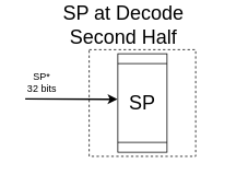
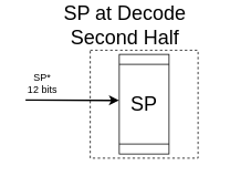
- <mxCell id="6" value="SP*&lt;br&gt;32 bits" style="text;html=1;align=center;verticalAlign=middle;resizable=0;points=[];autosize=1;" vertex="1" parent="1"><mxGeometry x="25" y="85" width="50" height="30" as="geometry" /></mxCell>
+ <mxCell id="6" value="SP*&lt;br&gt;12 bits" style="text;html=1;align=center;verticalAlign=middle;resizable=0;points=[];autosize=1;" vertex="1" parent="1"><mxGeometry x="25" y="85" width="50" height="30" as="geometry" /></mxCell>
